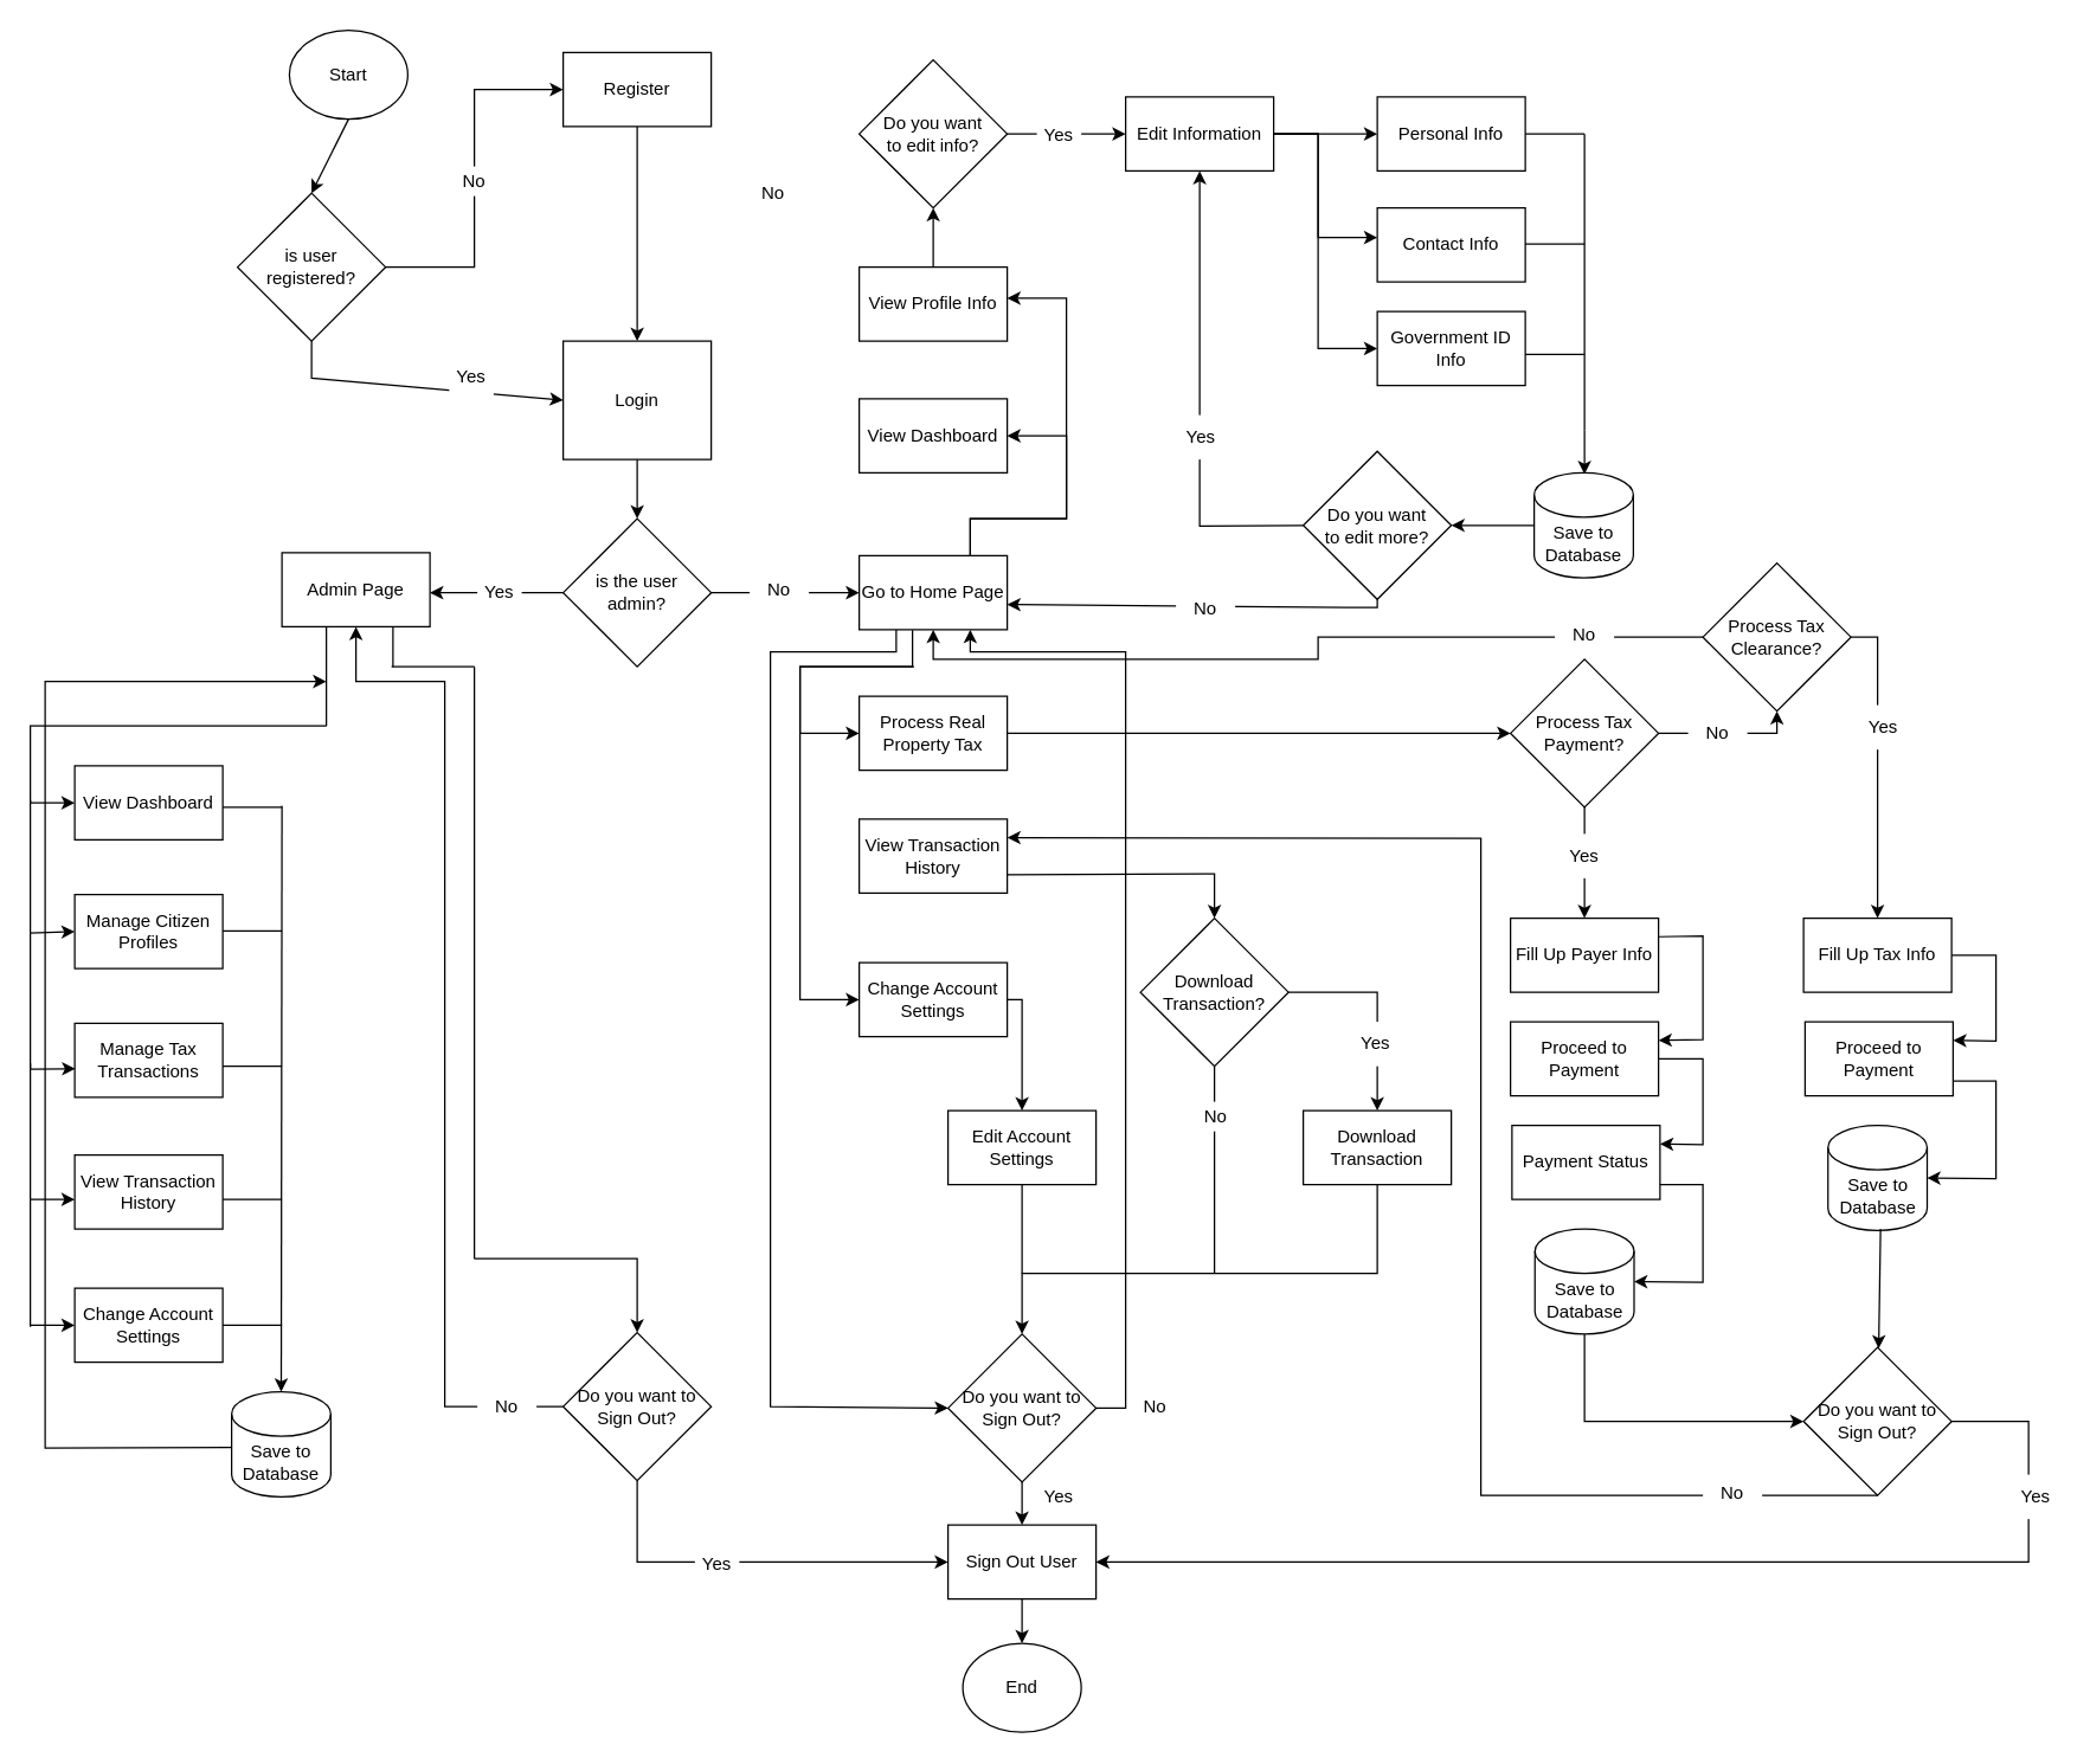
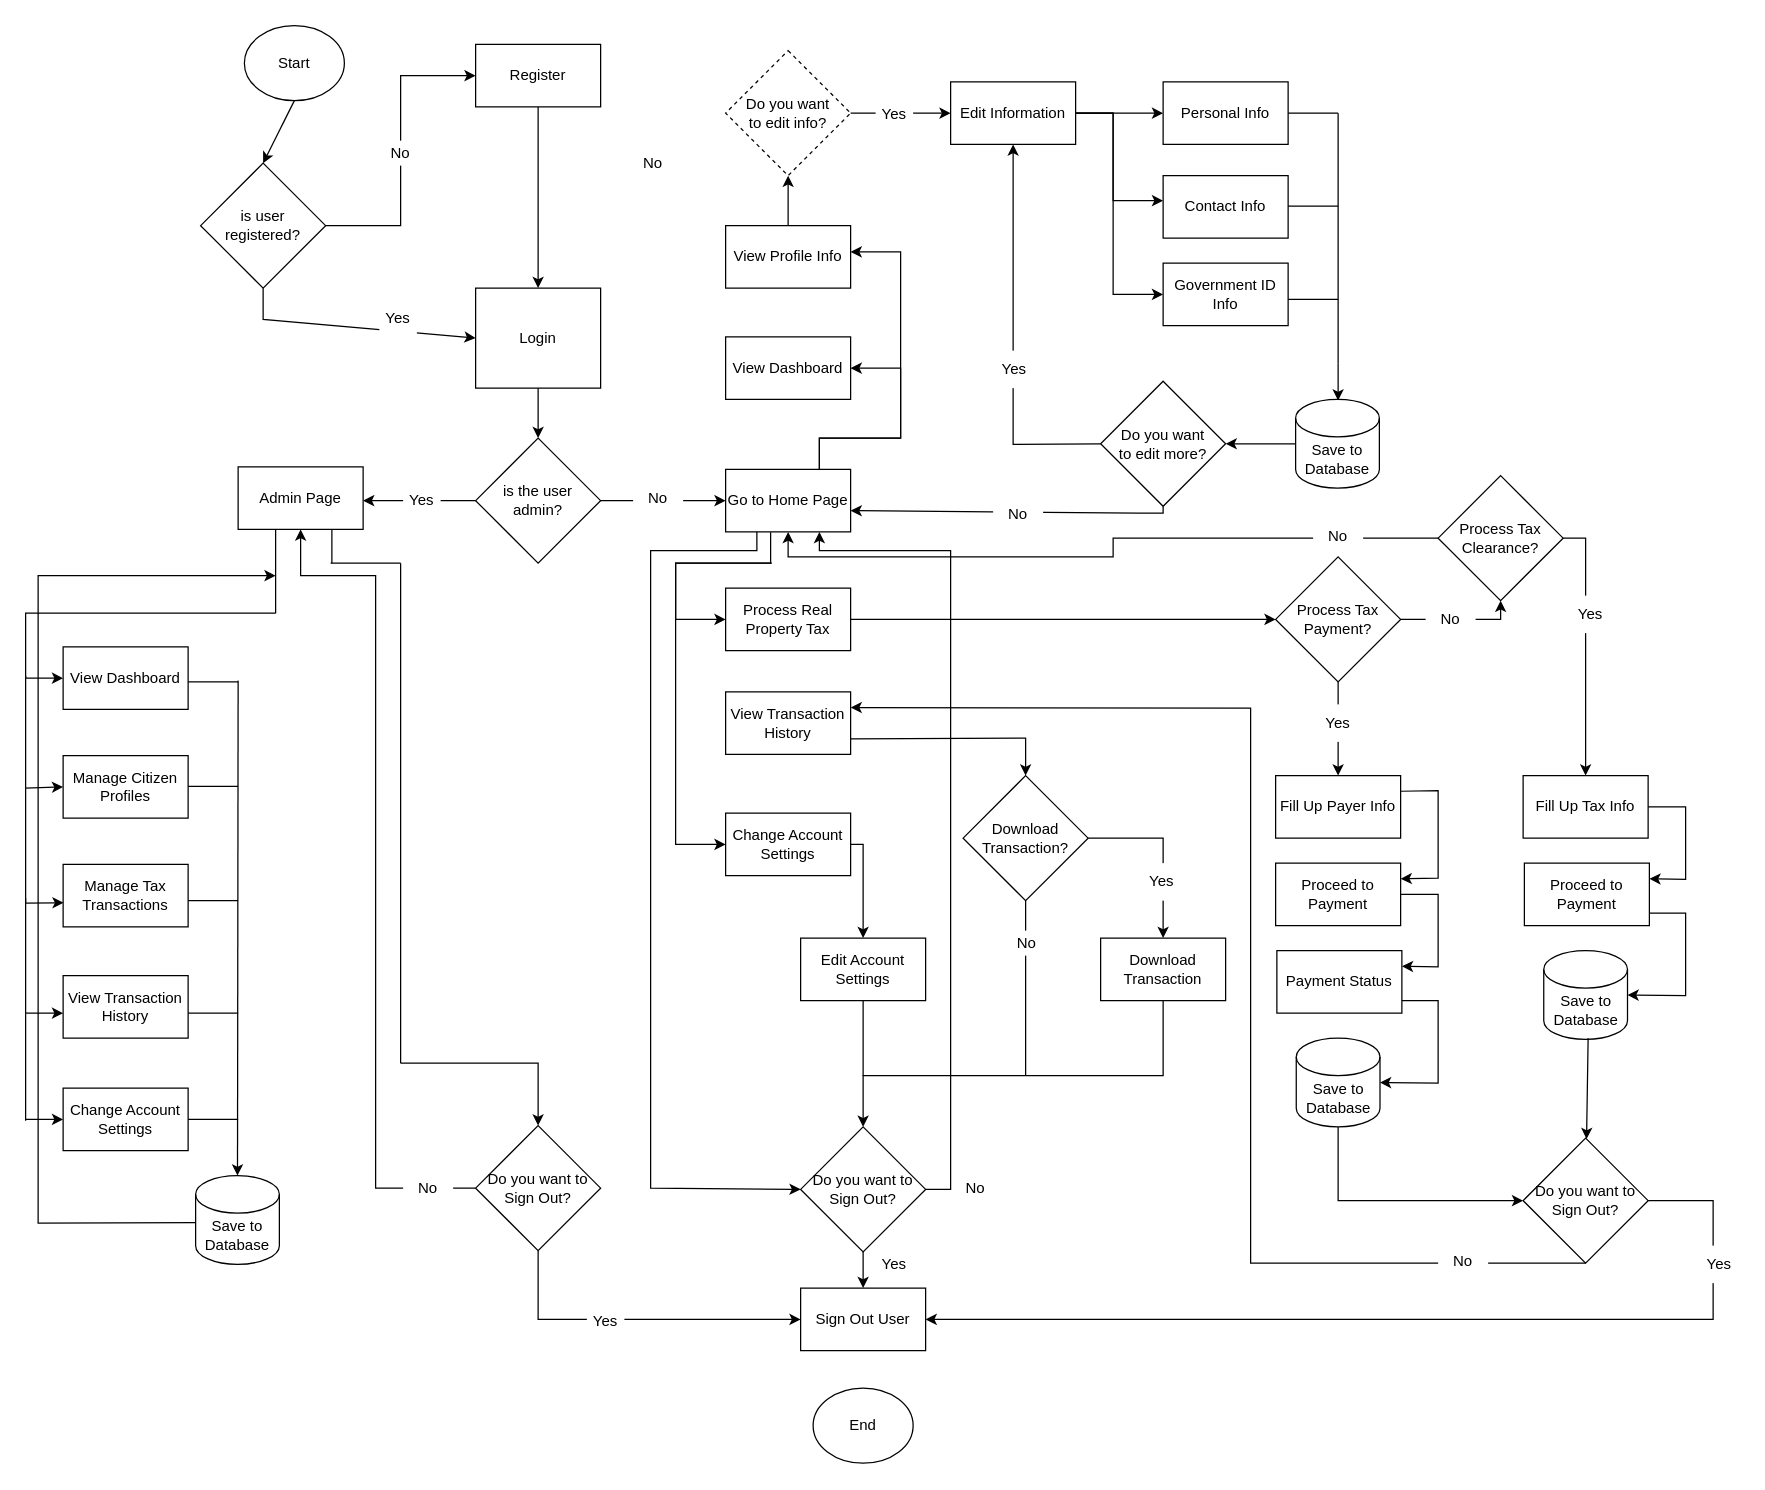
- <mxCell id="21" value="Do you want&lt;br&gt;to edit info?" style="rhombus;whiteSpace=wrap;html=1;" parent="1" vertex="1"><mxGeometry x="580" y="40" width="100" height="100" as="geometry" /></mxCell>
+ <mxCell id="21" value="Do you want&lt;br&gt;to edit info?" style="rhombus;whiteSpace=wrap;html=1;dashed=1;" parent="1" vertex="1"><mxGeometry x="580" y="40" width="100" height="100" as="geometry" /></mxCell>
- <mxCell id="115" value="" style="endArrow=classic;html=1;rounded=0;exitX=0.5;exitY=1;exitDx=0;exitDy=0;entryX=0.5;entryY=0;entryDx=0;entryDy=0;" parent="1" source="87" target="88" edge="1"><mxGeometry width="50" height="50" relative="1" as="geometry"><mxPoint x="570" y="1040" as="sourcePoint" /><mxPoint x="620" y="990" as="targetPoint" /></mxGeometry></mxCell>
